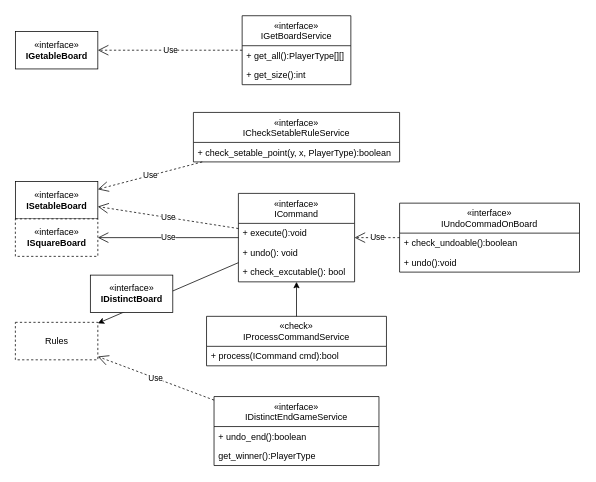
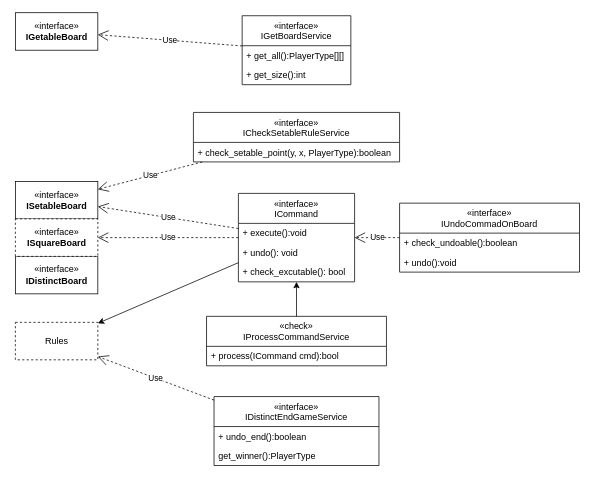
- <mxCell id="13" value="«interface»&lt;br&gt;&lt;b&gt;IGetableBoard&lt;/b&gt;" style="html=1;" parent="1" vertex="1"><mxGeometry x="20" y="41" width="110" height="50" as="geometry" /></mxCell>
+ <mxCell id="13" value="«interface»&lt;br&gt;&lt;b&gt;IGetableBoard&lt;/b&gt;" style="html=1;" parent="1" vertex="1"><mxGeometry x="20" y="16" width="110" height="50" as="geometry" /></mxCell>
- <mxCell id="23" value="Use" style="endArrow=open;endSize=12;dashed=0;html=1;" parent="1" source="3" target="22" edge="1"><mxGeometry width="160" relative="1" as="geometry"><mxPoint x="335" y="326" as="sourcePoint" /><mxPoint x="140" y="326" as="targetPoint" /></mxGeometry></mxCell>
+ <mxCell id="23" value="Use" style="endArrow=open;endSize=12;dashed=1;html=1;" parent="1" source="3" target="22" edge="1"><mxGeometry width="160" relative="1" as="geometry"><mxPoint x="335" y="326" as="sourcePoint" /><mxPoint x="140" y="326" as="targetPoint" /></mxGeometry></mxCell>
- <mxCell id="21" value="«interface»&lt;br&gt;&lt;b&gt;IDistinctBoard&lt;/b&gt;" style="html=1;" parent="1" vertex="1"><mxGeometry x="120" y="366" width="110" height="50" as="geometry" /></mxCell>
+ <mxCell id="21" value="«interface»&lt;br&gt;&lt;b&gt;IDistinctBoard&lt;/b&gt;" style="html=1;" parent="1" vertex="1"><mxGeometry x="20" y="341" width="110" height="50" as="geometry" /></mxCell>
